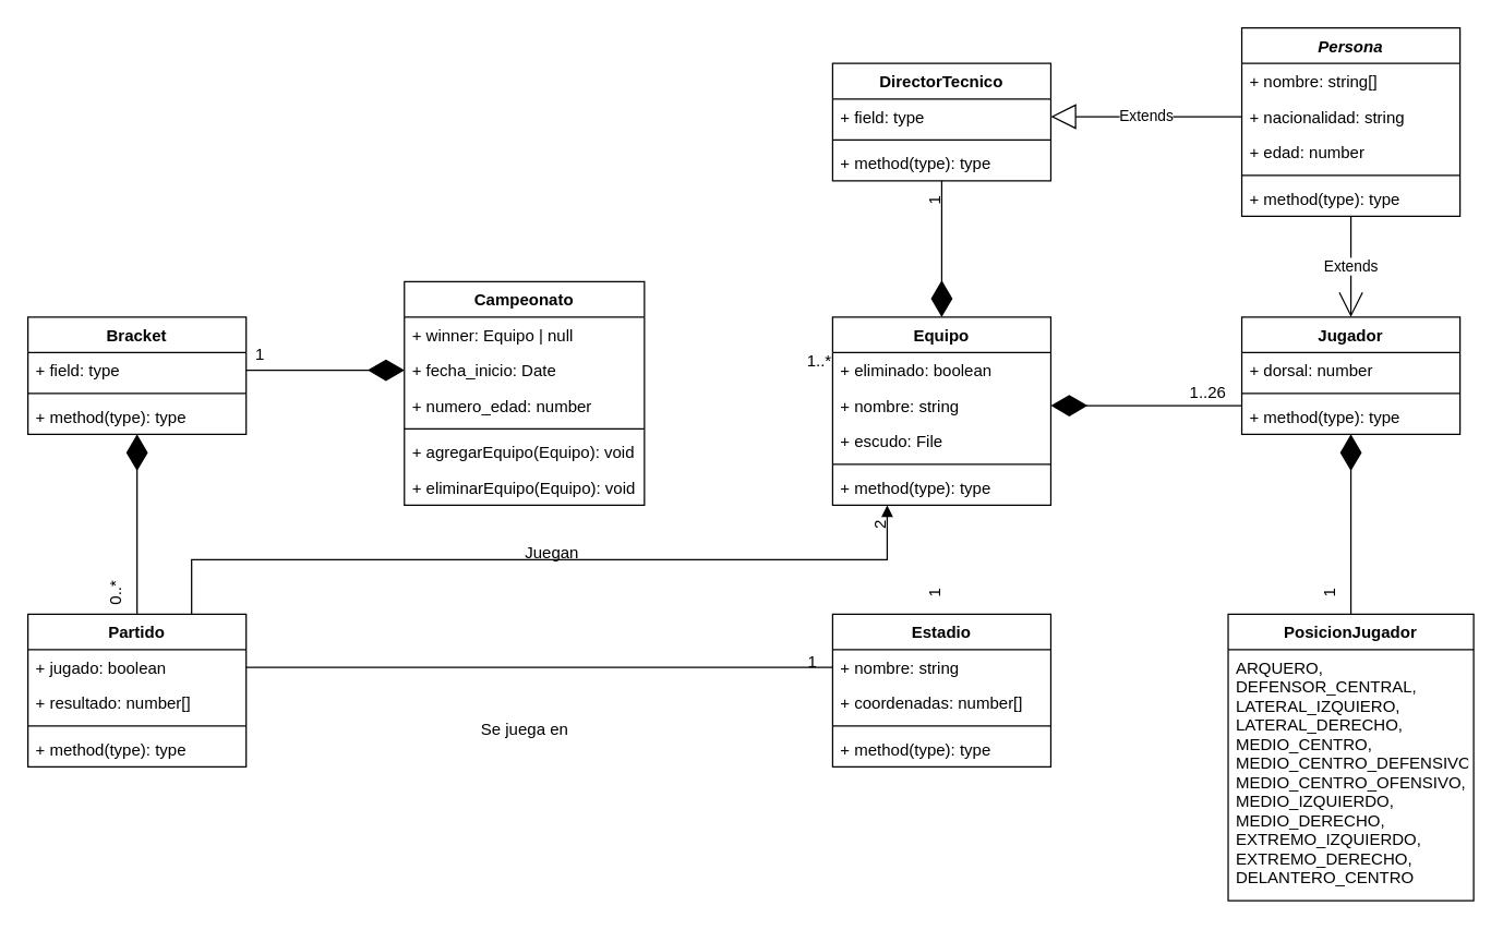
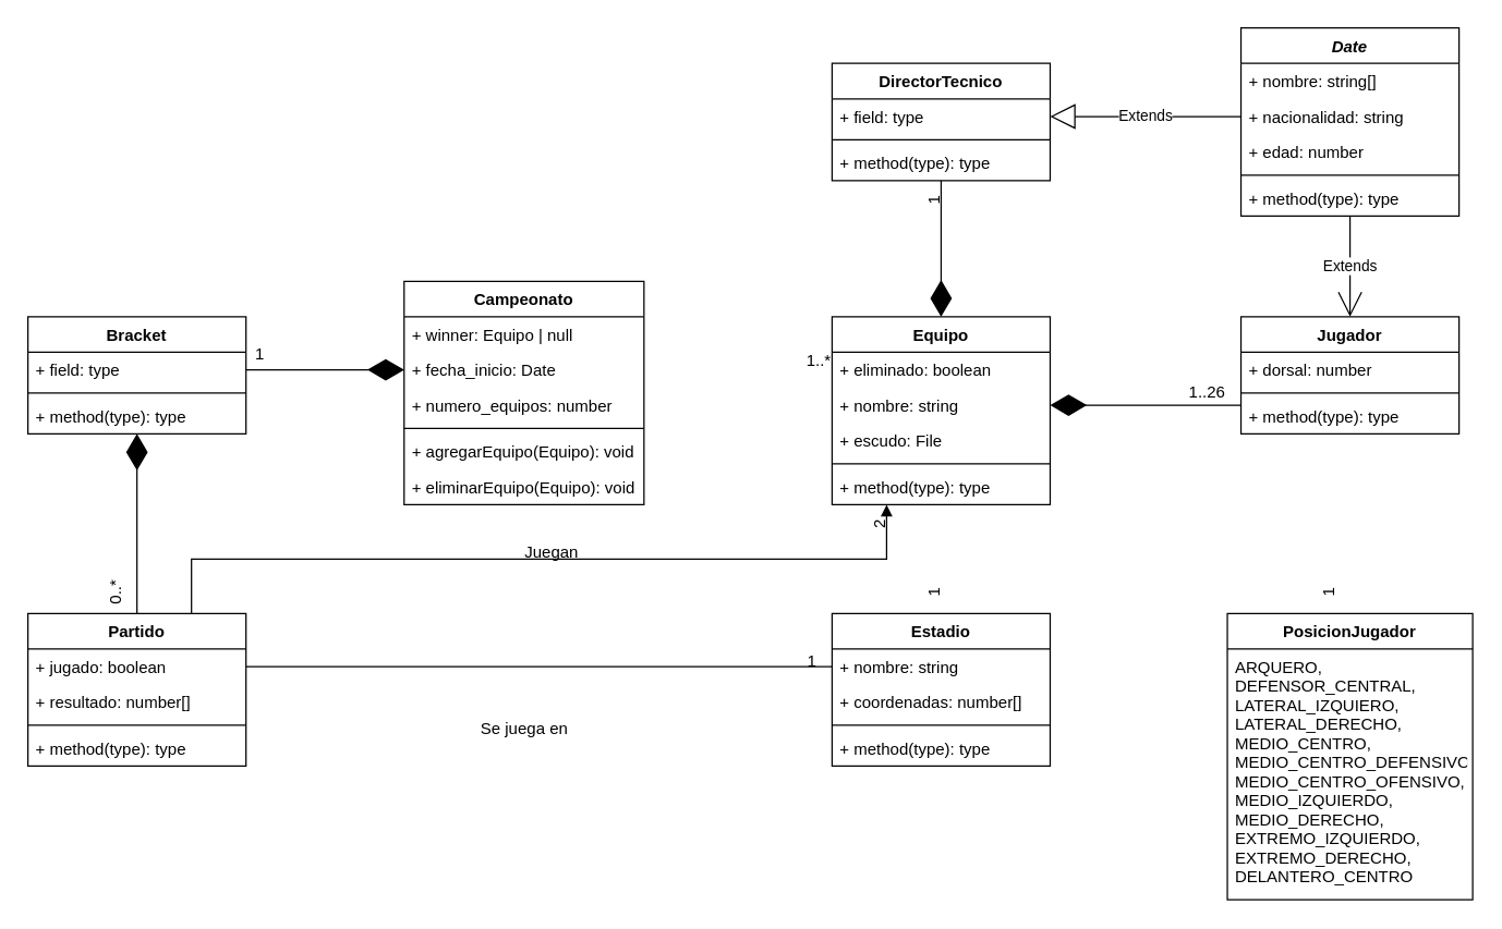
- <mxCell id="25" value="Persona" style="swimlane;fontStyle=3;align=center;verticalAlign=top;childLayout=stackLayout;horizontal=1;startSize=26;horizontalStack=0;resizeParent=1;resizeParentMax=0;resizeLast=0;collapsible=1;marginBottom=0;" vertex="1" parent="1"><mxGeometry x="910" width="160" height="138" as="geometry" y="20" /></mxCell>
+ <mxCell id="25" value="Date" style="swimlane;fontStyle=3;align=center;verticalAlign=top;childLayout=stackLayout;horizontal=1;startSize=26;horizontalStack=0;resizeParent=1;resizeParentMax=0;resizeLast=0;collapsible=1;marginBottom=0;" vertex="1" parent="1"><mxGeometry x="910" width="160" height="138" as="geometry" y="20" /></mxCell>
- <mxCell id="5" value="+ numero_edad: number" style="text;strokeColor=none;fillColor=none;align=left;verticalAlign=top;spacingLeft=4;spacingRight=4;overflow=hidden;rotatable=0;points=[[0,0.5],[1,0.5]];portConstraint=eastwest;" vertex="1" parent="2"><mxGeometry y="78" width="176" height="26" as="geometry" /></mxCell>
+ <mxCell id="5" value="+ numero_equipos: number" style="text;strokeColor=none;fillColor=none;align=left;verticalAlign=top;spacingLeft=4;spacingRight=4;overflow=hidden;rotatable=0;points=[[0,0.5],[1,0.5]];portConstraint=eastwest;" vertex="1" parent="2"><mxGeometry y="78" width="176" height="26" as="geometry" /></mxCell>
- <mxCell id="24" value="" style="endArrow=diamondThin;endFill=1;endSize=24;html=1;rounded=0;entryX=0.5;entryY=1;entryDx=0;entryDy=0;exitX=0.5;exitY=0;exitDx=0;exitDy=0;" edge="1" parent="1" source="22" target="16"><mxGeometry width="160" relative="1" as="geometry"><mxPoint x="740" y="460" as="sourcePoint" /><mxPoint x="900" y="460" as="targetPoint" /></mxGeometry></mxCell>
